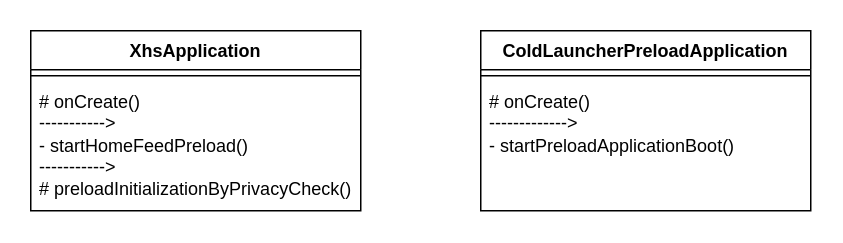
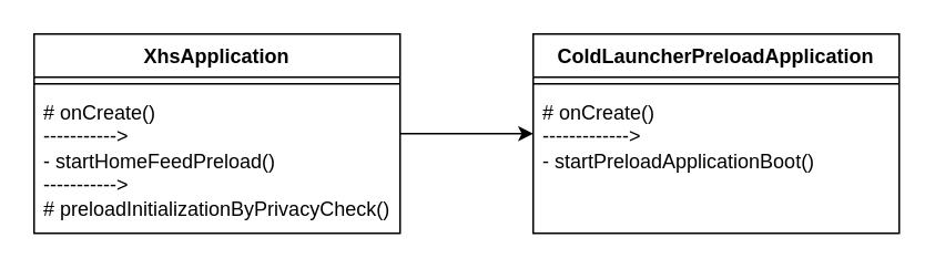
+ <mxCell id="2" value="" style="edgeStyle=orthogonalEdgeStyle;rounded=0;orthogonalLoop=1;jettySize=auto;html=1;" edge="1" parent="1" source="3" target="6"><mxGeometry relative="1" as="geometry" /></mxCell>
